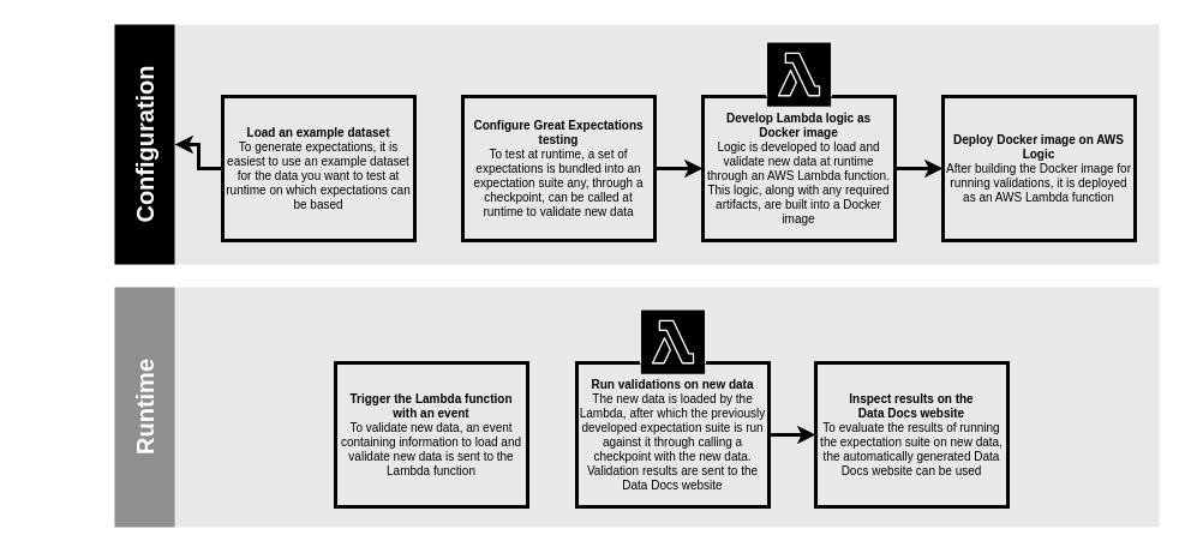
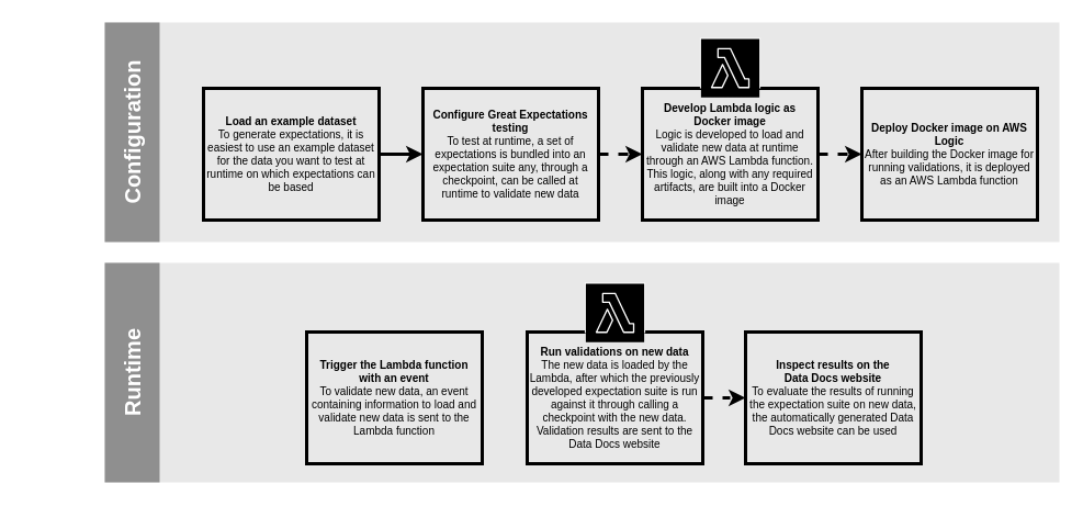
- <mxCell id="23" value="Configuration" style="rounded=0;whiteSpace=wrap;html=1;fillColor=#000000;strokeColor=none;direction=south;rotation=-90;fontColor=#FFFFFF;fontStyle=1;fontSize=20;" vertex="1" parent="1"><mxGeometry x="20" y="95" width="200" height="50" as="geometry" /></mxCell>
+ <mxCell id="23" value="Configuration" style="rounded=0;whiteSpace=wrap;html=1;fillColor=#8F8F8F;strokeColor=none;direction=south;rotation=-90;fontColor=#FFFFFF;fontStyle=1;fontSize=20;" vertex="1" parent="1"><mxGeometry x="20" y="95" width="200" height="50" as="geometry" /></mxCell>
- <mxCell id="5" style="edgeStyle=orthogonalEdgeStyle;rounded=0;orthogonalLoop=1;jettySize=auto;html=1;fontSize=20;fontColor=#FFFFFF;strokeWidth=3;" edge="1" parent="1" source="6" target="23"><mxGeometry relative="1" as="geometry" /></mxCell>
+ <mxCell id="5" style="edgeStyle=orthogonalEdgeStyle;rounded=0;orthogonalLoop=1;jettySize=auto;html=1;entryX=0;entryY=0.5;entryDx=0;entryDy=0;fontSize=20;fontColor=#FFFFFF;strokeWidth=3;" edge="1" parent="1" source="6" target="9"><mxGeometry relative="1" as="geometry" /></mxCell>
- <mxCell id="8" style="edgeStyle=orthogonalEdgeStyle;rounded=0;orthogonalLoop=1;jettySize=auto;html=1;entryX=0;entryY=0.5;entryDx=0;entryDy=0;fontSize=20;fontColor=#FFFFFF;strokeWidth=3;" edge="1" parent="1" source="9" target="12"><mxGeometry relative="1" as="geometry" /></mxCell>
+ <mxCell id="8" style="edgeStyle=orthogonalEdgeStyle;rounded=0;orthogonalLoop=1;jettySize=auto;html=1;entryX=0;entryY=0.5;entryDx=0;entryDy=0;fontSize=20;fontColor=#FFFFFF;strokeWidth=3;dashed=1;" edge="1" parent="1" source="9" target="12"><mxGeometry relative="1" as="geometry" /></mxCell>
- <mxCell id="11" style="edgeStyle=orthogonalEdgeStyle;rounded=0;orthogonalLoop=1;jettySize=auto;html=1;entryX=0;entryY=0.5;entryDx=0;entryDy=0;fontSize=20;fontColor=#FFFFFF;strokeWidth=3;" edge="1" parent="1" source="12" target="13"><mxGeometry relative="1" as="geometry" /></mxCell>
+ <mxCell id="11" style="edgeStyle=orthogonalEdgeStyle;rounded=0;orthogonalLoop=1;jettySize=auto;html=1;entryX=0;entryY=0.5;entryDx=0;entryDy=0;fontSize=20;fontColor=#FFFFFF;strokeWidth=3;dashed=1;" edge="1" parent="1" source="12" target="13"><mxGeometry relative="1" as="geometry" /></mxCell>
- <mxCell id="18" style="edgeStyle=orthogonalEdgeStyle;rounded=0;orthogonalLoop=1;jettySize=auto;html=1;entryX=0;entryY=0.5;entryDx=0;entryDy=0;fontSize=20;fontColor=#FFFFFF;strokeWidth=3;" edge="1" parent="1" source="19" target="21"><mxGeometry relative="1" as="geometry" /></mxCell>
+ <mxCell id="18" style="edgeStyle=orthogonalEdgeStyle;rounded=0;orthogonalLoop=1;jettySize=auto;html=1;entryX=0;entryY=0.5;entryDx=0;entryDy=0;fontSize=20;fontColor=#FFFFFF;strokeWidth=3;dashed=1;" edge="1" parent="1" source="19" target="21"><mxGeometry relative="1" as="geometry" /></mxCell>
